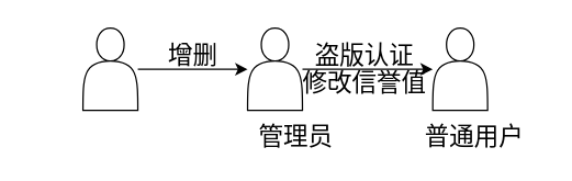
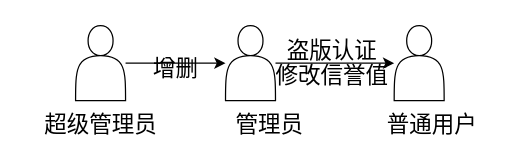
- <mxCell id="10" value="&lt;font style=&quot;font-size: 18px&quot;&gt;增删&lt;/font&gt;" style="text;html=1;align=center;verticalAlign=middle;resizable=0;points=[];autosize=1;strokeColor=none;fillColor=none;" vertex="1" parent="1"><mxGeometry x="110" y="30" width="60" height="20" as="geometry" /></mxCell>
+ <mxCell id="10" value="&lt;font style=&quot;font-size: 18px&quot;&gt;增删&lt;/font&gt;" style="text;html=1;align=center;verticalAlign=middle;resizable=0;points=[];autosize=1;strokeColor=none;fillColor=none;" vertex="1" parent="1"><mxGeometry x="110" y="45" width="60" height="20" as="geometry" /></mxCell>
+ <mxCell id="4" value="&lt;font style=&quot;font-size: 18px&quot;&gt;超级管理员&lt;/font&gt;" style="text;html=1;align=center;verticalAlign=middle;resizable=0;points=[];autosize=1;strokeColor=none;fillColor=none;" vertex="1" parent="1"><mxGeometry x="20" y="90" width="120" height="20" as="geometry" /></mxCell>
